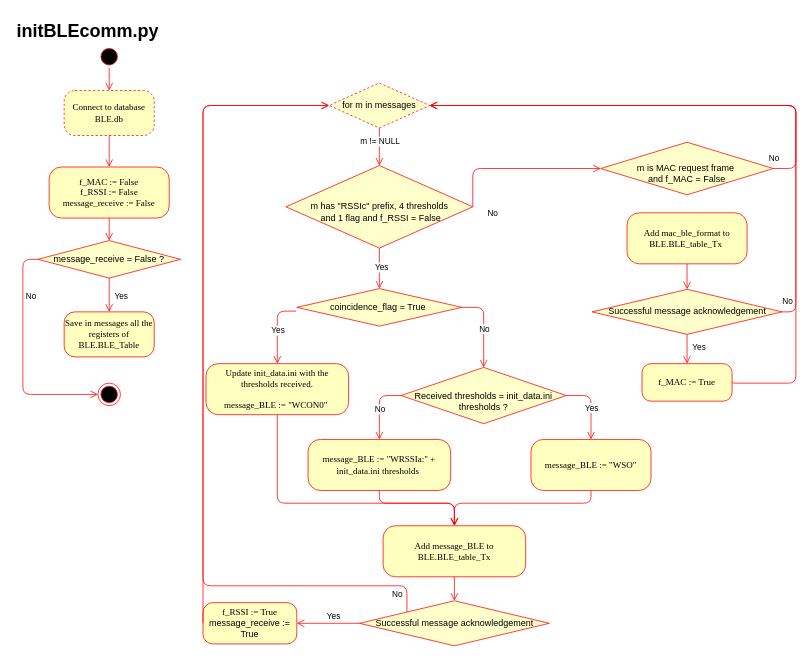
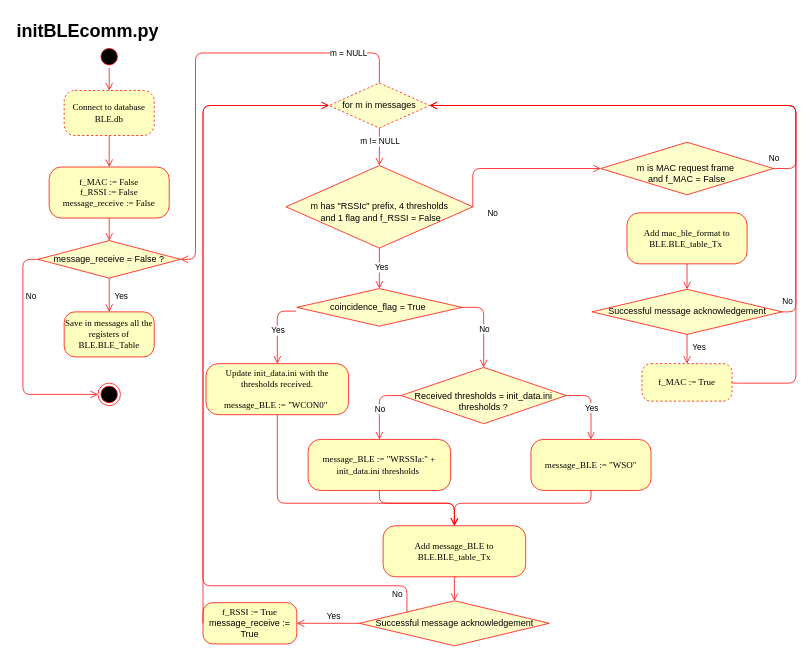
+ <mxCell id="16" style="edgeStyle=orthogonalEdgeStyle;html=1;labelBackgroundColor=none;endArrow=open;endSize=8;strokeColor=#ff0000;fontFamily=Verdana;fontSize=12;align=left;exitX=0.5;exitY=0;exitDx=0;exitDy=0;entryX=1;entryY=0.5;entryDx=0;entryDy=0;" edge="1" parent="1" source="7" target="23"><mxGeometry relative="1" as="geometry"><mxPoint x="519.5" y="29.99" as="sourcePoint" /><mxPoint x="205" y="344.99" as="targetPoint" /><Array as="points"><mxPoint x="505" y="70" /><mxPoint x="260" y="70" /><mxPoint x="260" y="345" /></Array></mxGeometry></mxCell>
+ <mxCell id="17" value="m = NULL" style="edgeLabel;html=1;align=center;verticalAlign=middle;resizable=0;points=[];" vertex="1" connectable="0" parent="16"><mxGeometry x="-0.823" y="2" relative="1" as="geometry"><mxPoint x="-31" y="-2" as="offset" /></mxGeometry></mxCell>
- <mxCell id="47" value="f_MAC := True" style="rounded=1;whiteSpace=wrap;html=1;arcSize=24;fillColor=#ffffc0;strokeColor=#FF0000;shadow=0;comic=0;labelBackgroundColor=none;fontFamily=Verdana;fontSize=12;fontColor=#000000;align=center;" vertex="1" parent="1"><mxGeometry x="855" y="484" width="120" height="50" as="geometry" /></mxCell>
+ <mxCell id="47" value="f_MAC := True" style="rounded=1;whiteSpace=wrap;html=1;arcSize=24;fillColor=#ffffc0;strokeColor=#FF0000;shadow=0;comic=0;labelBackgroundColor=none;fontFamily=Verdana;fontSize=12;fontColor=#000000;align=center;dashed=1;" vertex="1" parent="1"><mxGeometry x="855" y="484" width="120" height="50" as="geometry" /></mxCell>
